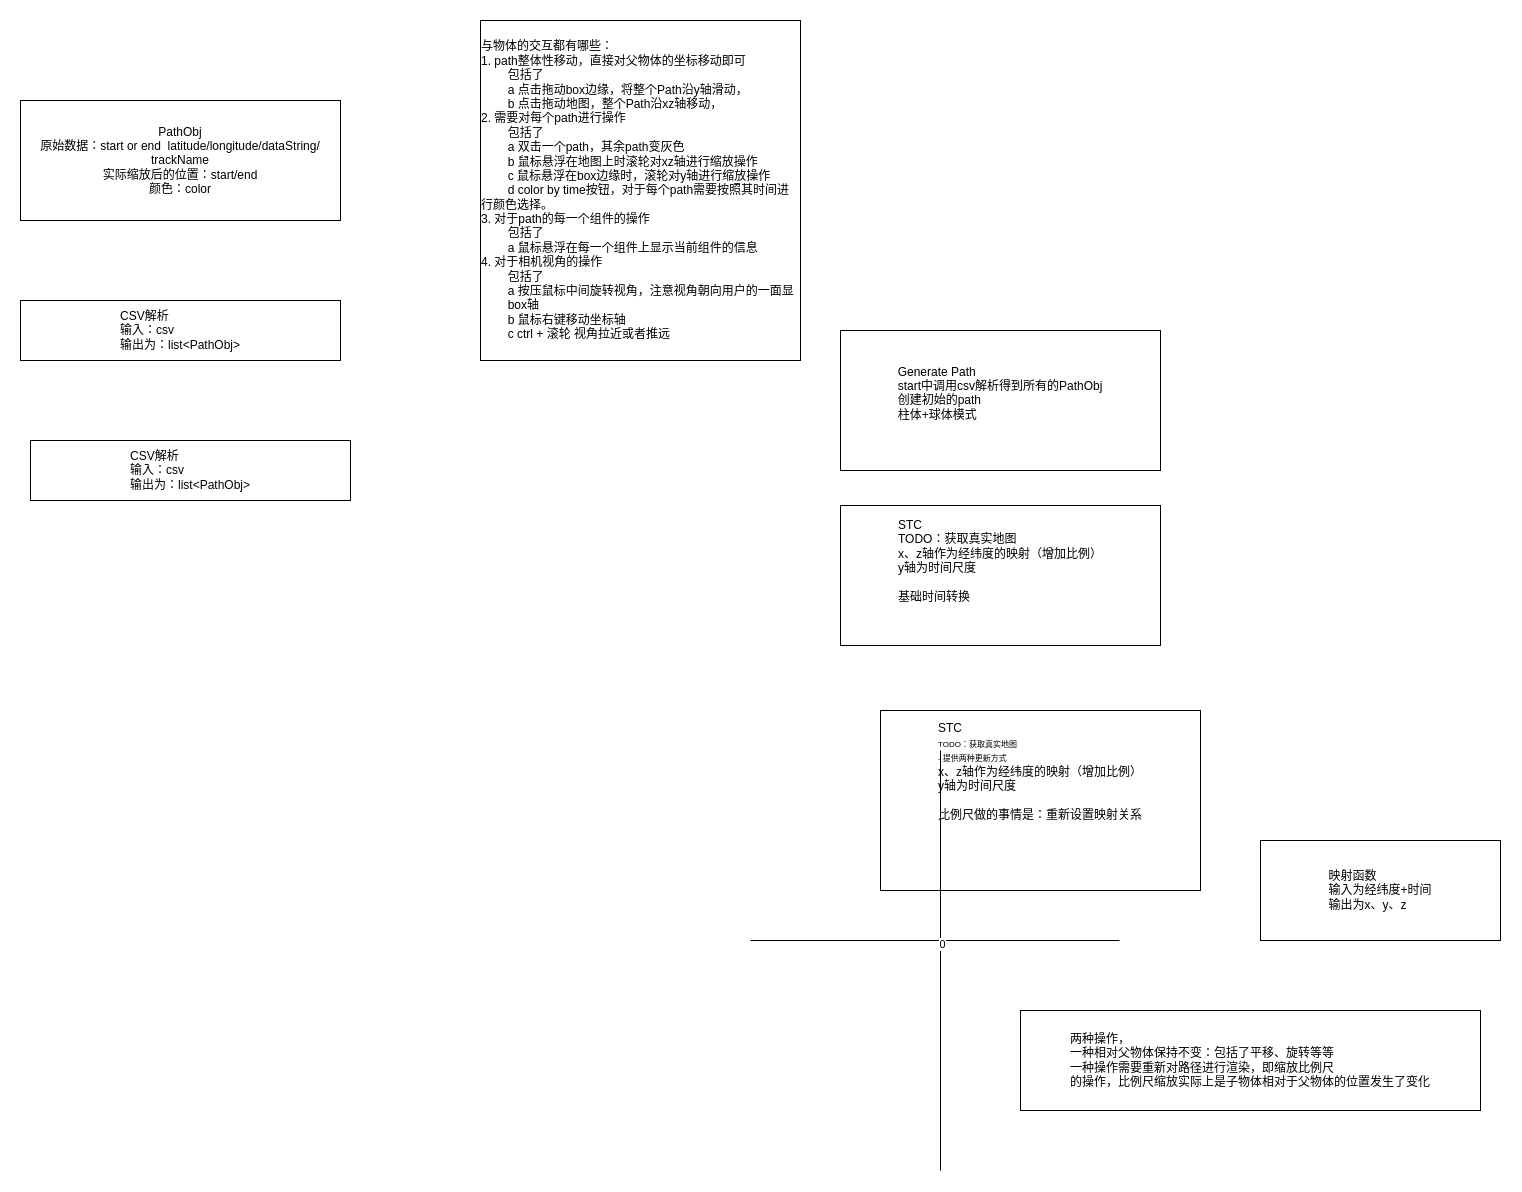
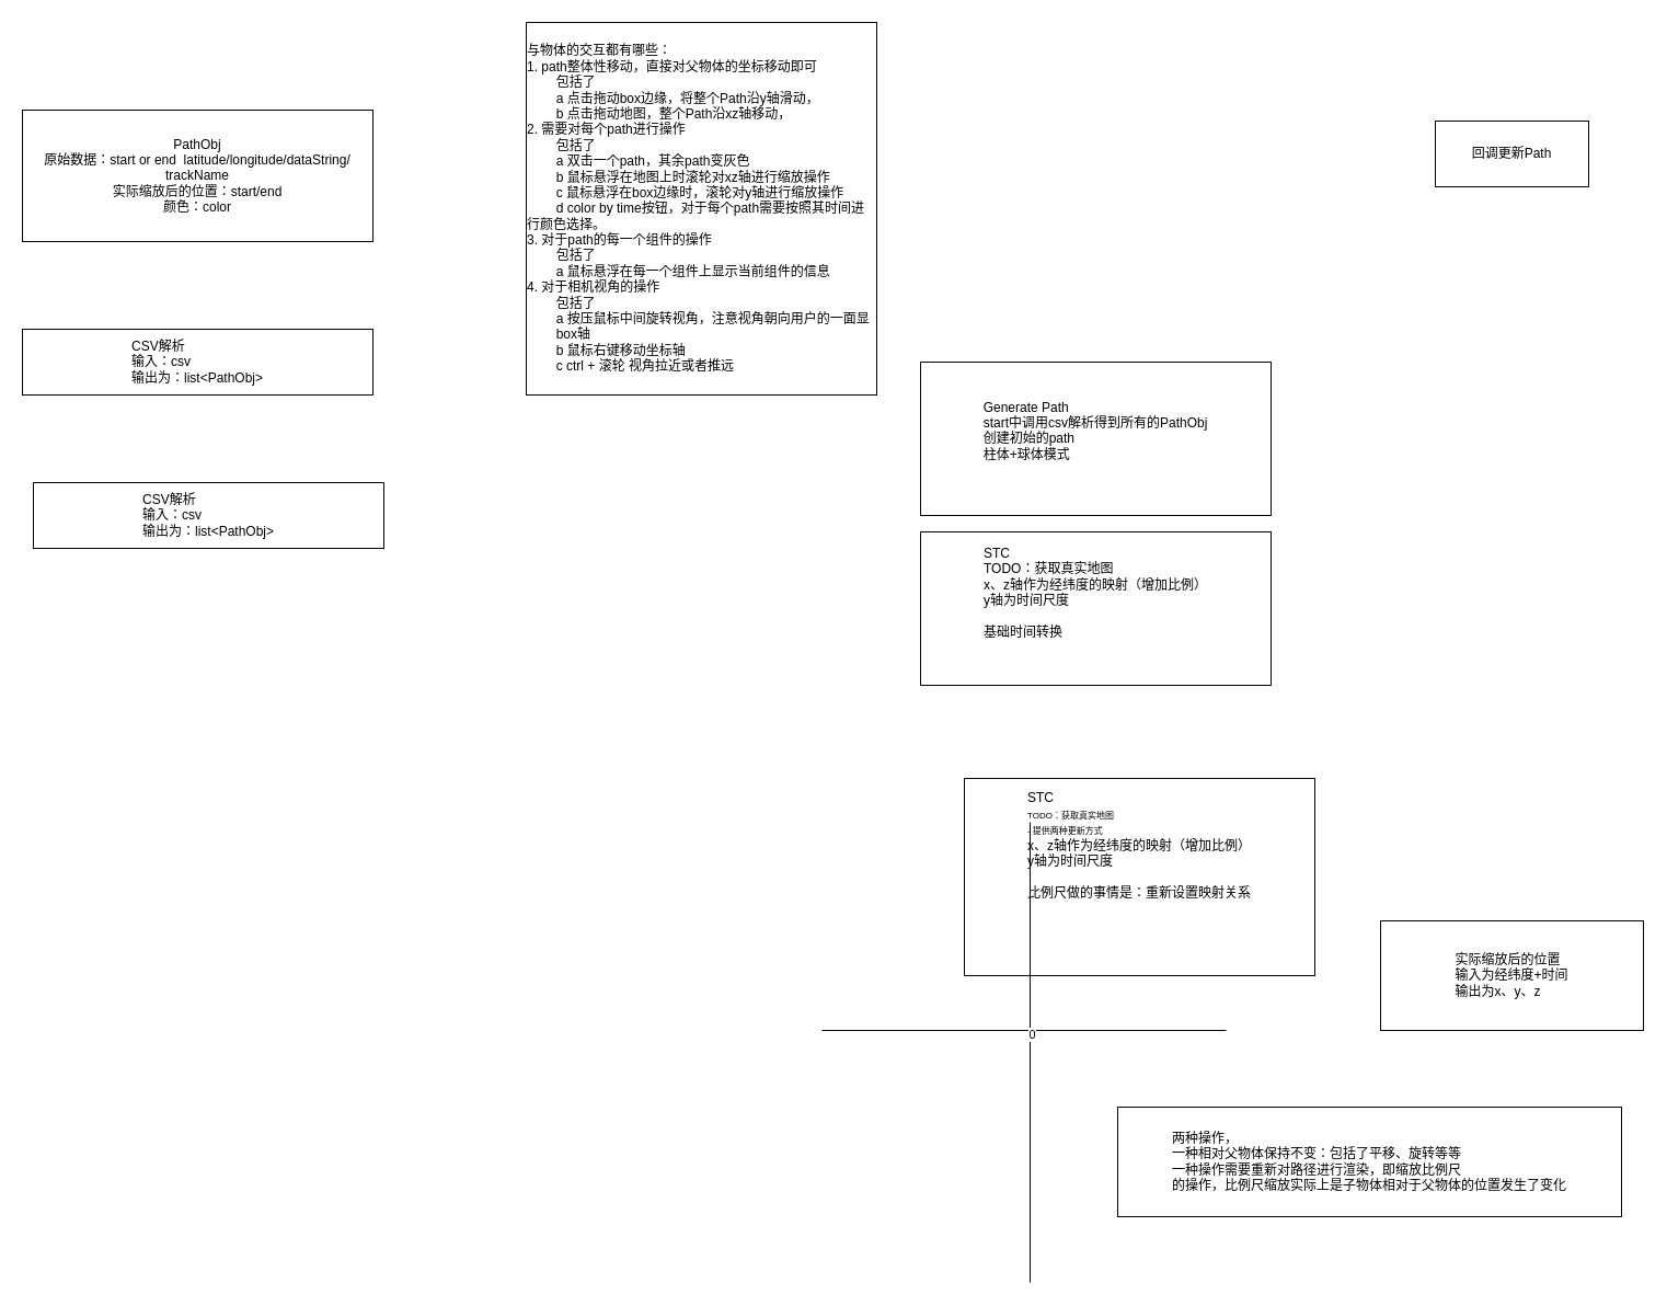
+ <mxCell id="5" value="&lt;div style=&quot;text-align: left;&quot;&gt;回调更新Path&lt;/div&gt;" style="rounded=0;whiteSpace=wrap;html=1;" vertex="1" parent="1"><mxGeometry x="1310" y="110" width="140" height="60" as="geometry" /></mxCell>
- <mxCell id="6" value="&lt;div style=&quot;text-align: left;&quot;&gt;STC&lt;/div&gt;&lt;div style=&quot;text-align: left;&quot;&gt;TODO：获取真实地图&lt;/div&gt;&lt;div style=&quot;text-align: left;&quot;&gt;x、z轴作为经纬度的映射（增加比例）&lt;/div&gt;&lt;div style=&quot;text-align: left;&quot;&gt;y轴为时间尺度&lt;/div&gt;&lt;div style=&quot;text-align: left;&quot;&gt;&lt;br&gt;&lt;/div&gt;&lt;div style=&quot;text-align: left;&quot;&gt;基础时间转换&lt;/div&gt;&lt;div style=&quot;text-align: left;&quot;&gt;&lt;br&gt;&lt;br&gt;&lt;/div&gt;" style="rounded=0;whiteSpace=wrap;html=1;" vertex="1" parent="1"><mxGeometry x="840" y="505" width="320" height="140" as="geometry" /></mxCell>
+ <mxCell id="6" value="&lt;div style=&quot;text-align: left;&quot;&gt;STC&lt;/div&gt;&lt;div style=&quot;text-align: left;&quot;&gt;TODO：获取真实地图&lt;/div&gt;&lt;div style=&quot;text-align: left;&quot;&gt;x、z轴作为经纬度的映射（增加比例）&lt;/div&gt;&lt;div style=&quot;text-align: left;&quot;&gt;y轴为时间尺度&lt;/div&gt;&lt;div style=&quot;text-align: left;&quot;&gt;&lt;br&gt;&lt;/div&gt;&lt;div style=&quot;text-align: left;&quot;&gt;基础时间转换&lt;/div&gt;&lt;div style=&quot;text-align: left;&quot;&gt;&lt;br&gt;&lt;br&gt;&lt;/div&gt;" style="rounded=0;whiteSpace=wrap;html=1;" vertex="1" parent="1"><mxGeometry x="840" y="485" width="320" height="140" as="geometry" /></mxCell>
- <mxCell id="11" value="&lt;div style=&quot;text-align: left;&quot;&gt;映射函数&lt;/div&gt;&lt;div style=&quot;text-align: left;&quot;&gt;输入为经纬度+时间&lt;/div&gt;&lt;div style=&quot;text-align: left;&quot;&gt;输出为x、y、z&lt;/div&gt;" style="rounded=0;whiteSpace=wrap;html=1;" vertex="1" parent="1"><mxGeometry x="1260" y="840" width="240" height="100" as="geometry" /></mxCell>
+ <mxCell id="11" value="&lt;div style=&quot;text-align: left;&quot;&gt;实际缩放后的位置&lt;/div&gt;&lt;div style=&quot;text-align: left;&quot;&gt;输入为经纬度+时间&lt;/div&gt;&lt;div style=&quot;text-align: left;&quot;&gt;输出为x、y、z&lt;/div&gt;" style="rounded=0;whiteSpace=wrap;html=1;" vertex="1" parent="1"><mxGeometry x="1260" y="840" width="240" height="100" as="geometry" /></mxCell>
